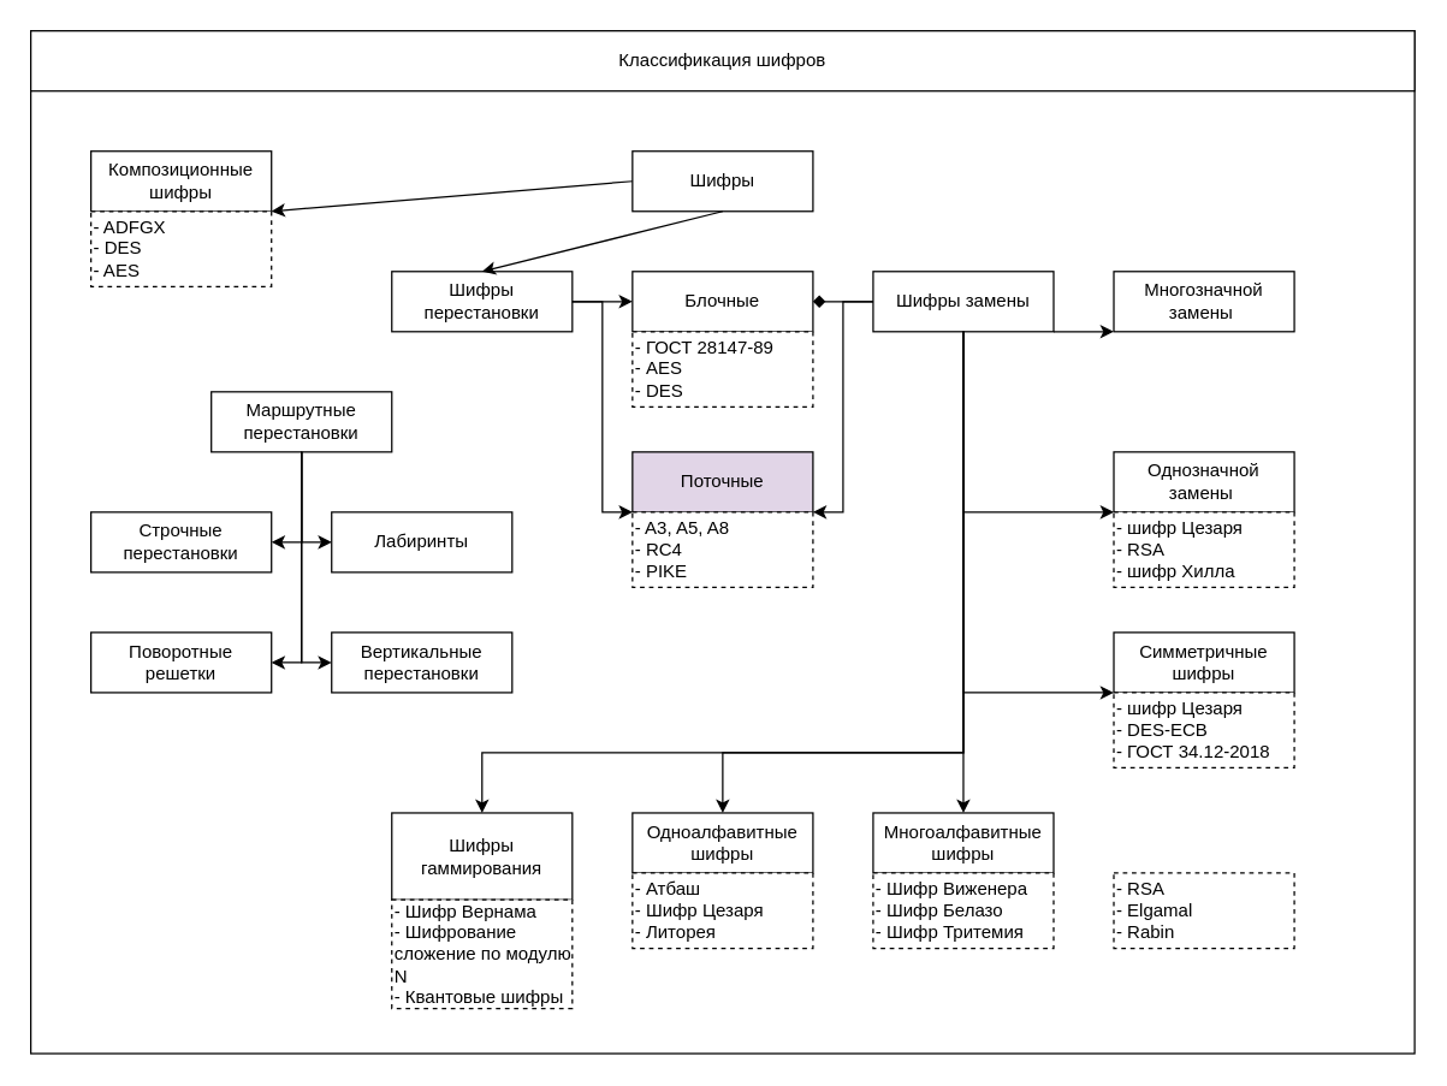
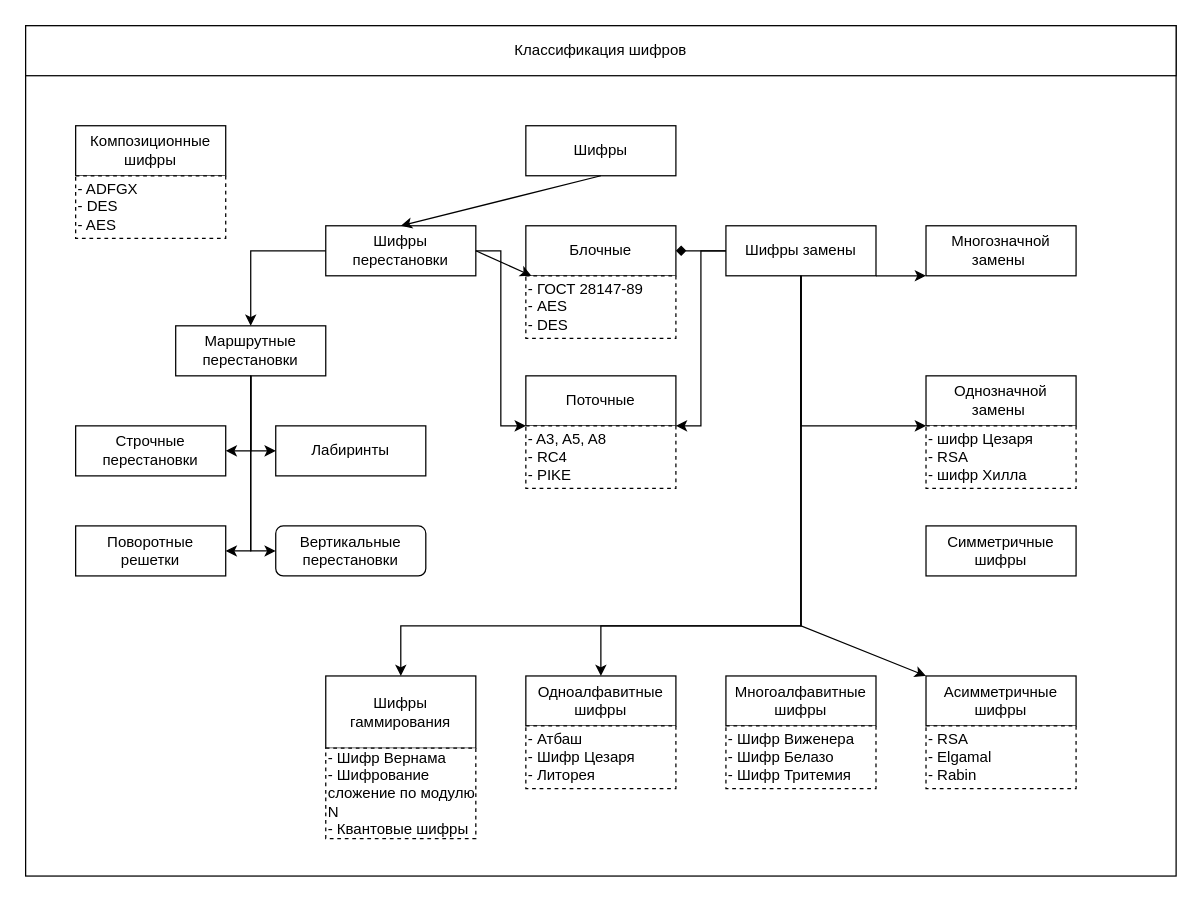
- <mxCell id="7" value="" style="endArrow=classic;html=1;rounded=0;exitX=0;exitY=0.5;exitDx=0;exitDy=0;entryX=1;entryY=0;entryDx=0;entryDy=0;" edge="1" parent="1" source="4" target="11"><mxGeometry width="50" height="50" relative="1" as="geometry"><mxPoint x="530" y="150" as="sourcePoint" /><mxPoint x="290" y="190" as="targetPoint" /></mxGeometry></mxCell>
+ <mxCell id="36" value="" style="endArrow=classic;html=1;rounded=0;exitX=0;exitY=0.5;exitDx=0;exitDy=0;entryX=0.5;entryY=0;entryDx=0;entryDy=0;" edge="1" parent="1" source="5" target="35"><mxGeometry width="50" height="50" relative="1" as="geometry"><mxPoint x="410" y="240" as="sourcePoint" /><mxPoint x="460" y="190" as="targetPoint" /><Array as="points"><mxPoint x="200" y="200" /></Array></mxGeometry></mxCell>
- <mxCell id="48" value="" style="endArrow=classic;html=1;rounded=0;exitX=1;exitY=0.5;exitDx=0;exitDy=0;entryX=0;entryY=0.5;entryDx=0;entryDy=0;" edge="1" parent="1" source="5" target="46"><mxGeometry width="50" height="50" relative="1" as="geometry"><mxPoint x="340" y="310" as="sourcePoint" /><mxPoint x="390" y="260" as="targetPoint" /></mxGeometry></mxCell>
+ <mxCell id="48" value="" style="endArrow=classic;html=1;rounded=0;exitX=1;exitY=0.5;exitDx=0;exitDy=0;" edge="1" parent="1" source="5" target="47"><mxGeometry width="50" height="50" relative="1" as="geometry"><mxPoint x="340" y="310" as="sourcePoint" /><mxPoint x="390" y="260" as="targetPoint" /></mxGeometry></mxCell>
- <mxCell id="13" value="Поточные" style="rounded=0;whiteSpace=wrap;html=1;fillColor=#e1d5e7;" vertex="1" parent="12"><mxGeometry x="10" width="120" height="40" as="geometry" /></mxCell>
+ <mxCell id="13" value="Поточные" style="rounded=0;whiteSpace=wrap;html=1;" vertex="1" parent="12"><mxGeometry x="10" width="120" height="40" as="geometry" /></mxCell>
- <mxCell id="39" value="Вертикальные перестановки" style="rounded=0;whiteSpace=wrap;html=1;" vertex="1" parent="1"><mxGeometry x="220" y="420" width="120" height="40" as="geometry" /></mxCell>
+ <mxCell id="39" value="Вертикальные перестановки" style="whiteSpace=wrap;html=1;rounded=1;" vertex="1" parent="1"><mxGeometry x="220" y="420" width="120" height="40" as="geometry" /></mxCell>
- <mxCell id="56" value="" style="endArrow=classic;html=1;rounded=0;entryX=0;entryY=0;entryDx=0;entryDy=0;exitX=0.5;exitY=1;exitDx=0;exitDy=0;" edge="1" parent="1" source="6" target="22"><mxGeometry width="50" height="50" relative="1" as="geometry"><mxPoint x="650" y="230" as="sourcePoint" /><mxPoint x="750" y="550" as="targetPoint" /><Array as="points"><mxPoint x="640" y="460" /></Array></mxGeometry></mxCell>
- <mxCell id="22" value="&lt;span style=&quot;background-color: initial;&quot;&gt;- шифр Цезаря&lt;/span&gt;&lt;br&gt;&lt;span style=&quot;background-color: initial;&quot;&gt;- DES-ECB&lt;br&gt;&lt;/span&gt;&lt;span style=&quot;background-color: initial;&quot;&gt;- ГОСТ 34.12-2018&lt;/span&gt;" style="rounded=0;whiteSpace=wrap;html=1;dashed=1;align=left;" vertex="1" parent="20"><mxGeometry y="40" width="120" height="50" as="geometry" /></mxCell>
- <mxCell id="54" value="" style="endArrow=classic;html=1;rounded=0;entryX=0.5;entryY=0;entryDx=0;entryDy=0;exitX=0.5;exitY=1;exitDx=0;exitDy=0;" edge="1" parent="1" source="6" target="27"><mxGeometry width="50" height="50" relative="1" as="geometry"><mxPoint x="650" y="230" as="sourcePoint" /><mxPoint x="490" y="550" as="targetPoint" /><Array as="points"><mxPoint x="640" y="500" /></Array></mxGeometry></mxCell>
+ <mxCell id="55" value="" style="endArrow=classic;html=1;rounded=0;entryX=0;entryY=0;entryDx=0;entryDy=0;exitX=0.5;exitY=1;exitDx=0;exitDy=0;" edge="1" parent="1" source="6" target="24"><mxGeometry width="50" height="50" relative="1" as="geometry"><mxPoint x="650" y="230" as="sourcePoint" /><mxPoint x="650" y="550" as="targetPoint" /><Array as="points"><mxPoint x="640" y="500" /></Array></mxGeometry></mxCell>
+ <mxCell id="24" value="Асимметричные шифры" style="rounded=0;whiteSpace=wrap;html=1;" vertex="1" parent="23"><mxGeometry width="120" height="40" as="geometry" /></mxCell>
